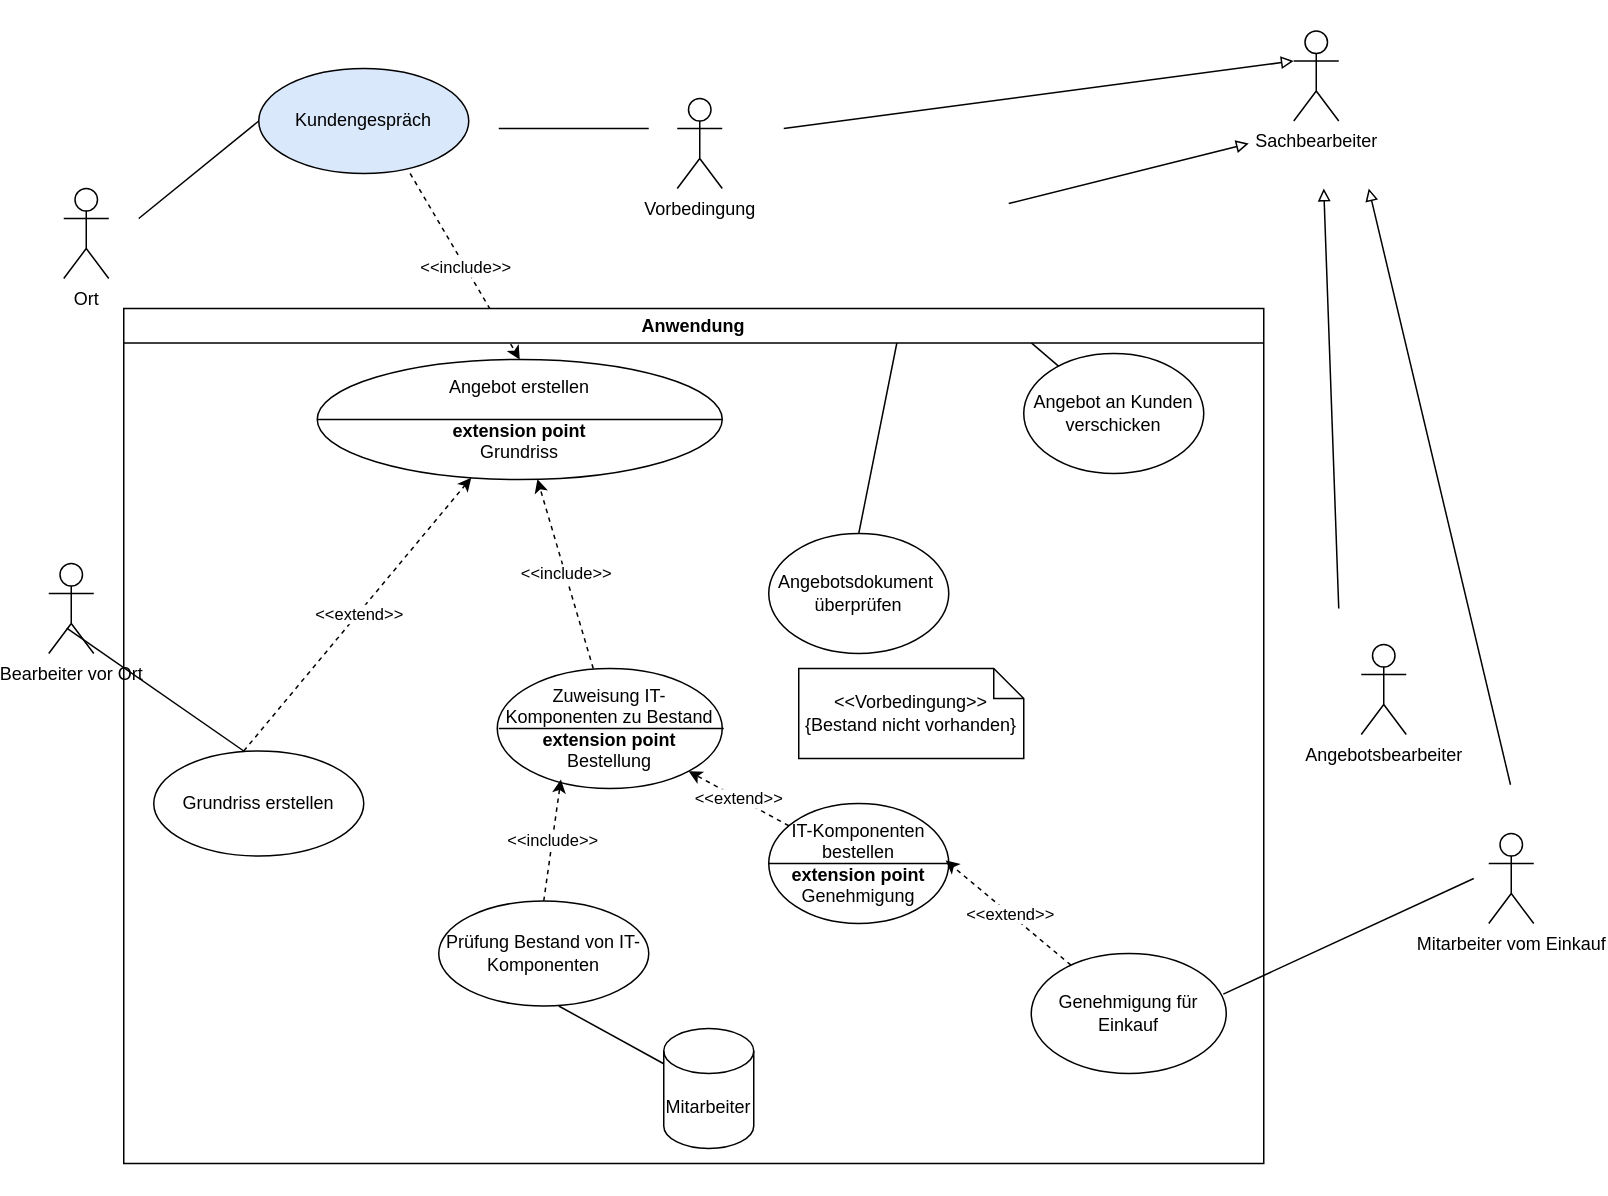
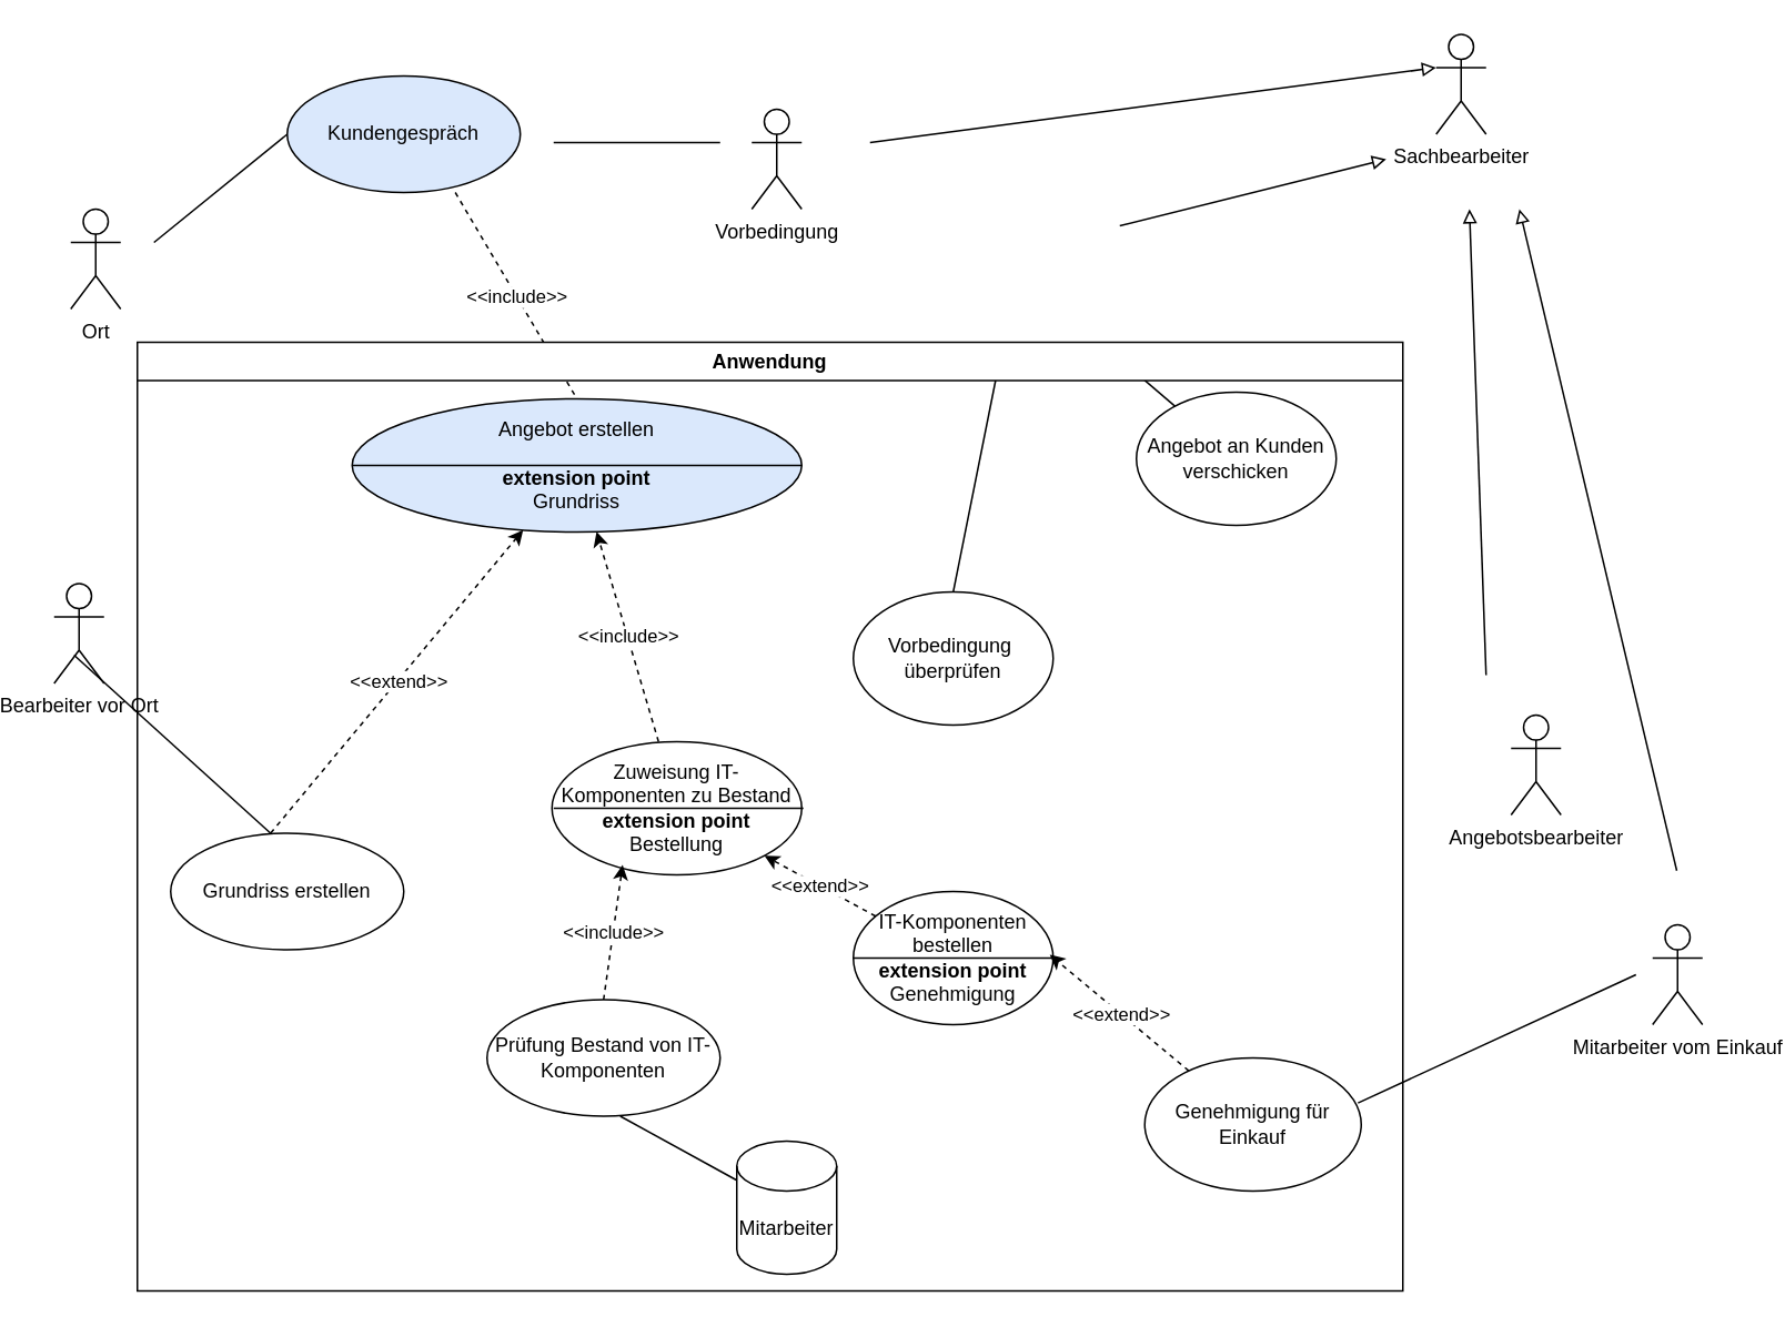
- <mxCell id="17" value="" style="endArrow=classic;html=1;rounded=0;dashed=1;entryX=0.5;entryY=0;entryDx=0;entryDy=0;exitX=0.721;exitY=1;exitDx=0;exitDy=0;exitPerimeter=0;" edge="1" parent="1" source="3" target="9"><mxGeometry relative="1" as="geometry"><mxPoint x="303" y="185" as="sourcePoint" /><mxPoint x="393.599" y="28.131" as="targetPoint" /></mxGeometry></mxCell>
+ <mxCell id="17" value="" style="endArrow=none;html=1;rounded=0;dashed=1;entryX=0.5;entryY=0;entryDx=0;entryDy=0;exitX=0.721;exitY=1;exitDx=0;exitDy=0;exitPerimeter=0;" edge="1" parent="1" source="3" target="9"><mxGeometry relative="1" as="geometry"><mxPoint x="303" y="185" as="sourcePoint" /><mxPoint x="393.599" y="28.131" as="targetPoint" /></mxGeometry></mxCell>
- <mxCell id="9" value="Angebot erstellen&lt;br&gt;&lt;br&gt;&lt;b&gt;extension point&lt;/b&gt;&lt;br&gt;Grundriss" style="ellipse;whiteSpace=wrap;html=1;" parent="1" vertex="1"><mxGeometry x="199" y="239" width="270" height="80" as="geometry" /></mxCell>
+ <mxCell id="9" value="Angebot erstellen&lt;br&gt;&lt;br&gt;&lt;b&gt;extension point&lt;/b&gt;&lt;br&gt;Grundriss" style="ellipse;whiteSpace=wrap;html=1;fillColor=#dae8fc;" parent="1" vertex="1"><mxGeometry x="199" y="239" width="270" height="80" as="geometry" /></mxCell>
- <mxCell id="8" value="Angebotsdokument&amp;nbsp; überprüfen" style="ellipse;whiteSpace=wrap;html=1;" parent="1" vertex="1"><mxGeometry x="500" y="355" width="120" height="80" as="geometry" /></mxCell>
+ <mxCell id="8" value="Vorbedingung&amp;nbsp; überprüfen" style="ellipse;whiteSpace=wrap;html=1;" parent="1" vertex="1"><mxGeometry x="500" y="355" width="120" height="80" as="geometry" /></mxCell>
- <mxCell id="10" value="Bearbeiter vor Ort" style="shape=umlActor;verticalLabelPosition=bottom;verticalAlign=top;html=1;" parent="1" vertex="1"><mxGeometry x="20" y="375" width="30" height="60" as="geometry" /></mxCell>
+ <mxCell id="10" value="Bearbeiter vor Ort" style="shape=umlActor;verticalLabelPosition=bottom;verticalAlign=top;html=1;" parent="1" vertex="1"><mxGeometry x="20" y="350" width="30" height="60" as="geometry" /></mxCell>
- <mxCell id="37" value="&amp;lt;&amp;lt;Vorbedingung&amp;gt;&amp;gt;&lt;br&gt;{Bestand nicht vorhanden}" style="shape=note;size=20;whiteSpace=wrap;html=1;" vertex="1" parent="1"><mxGeometry x="520" y="445" width="150" height="60" as="geometry" /></mxCell>
